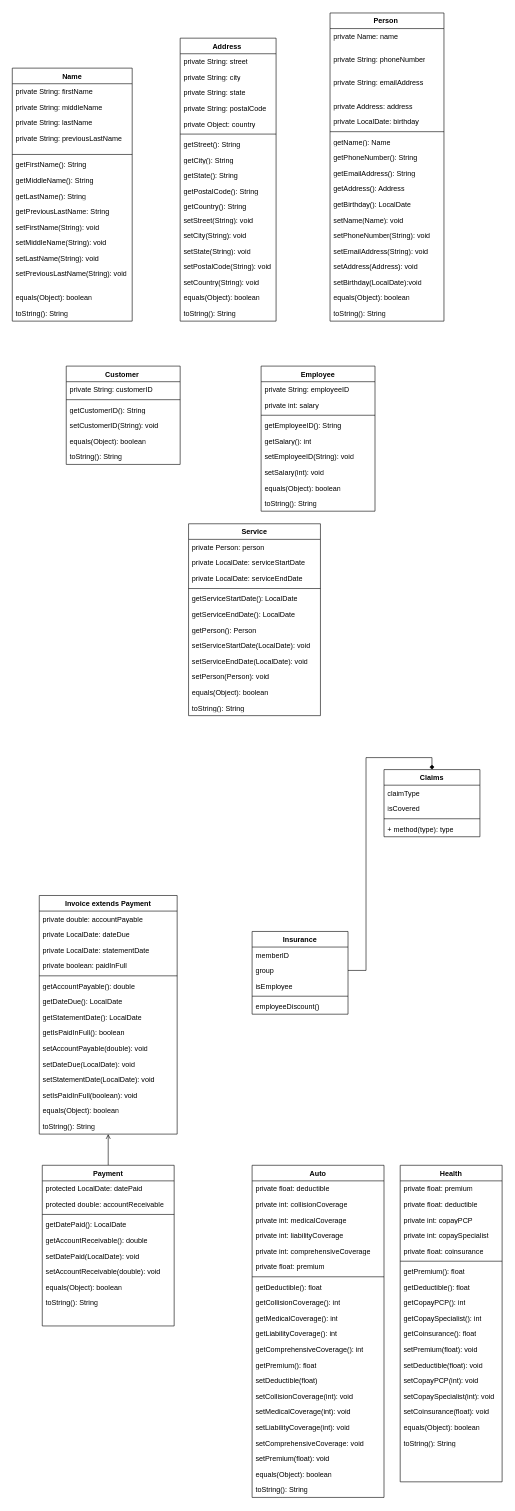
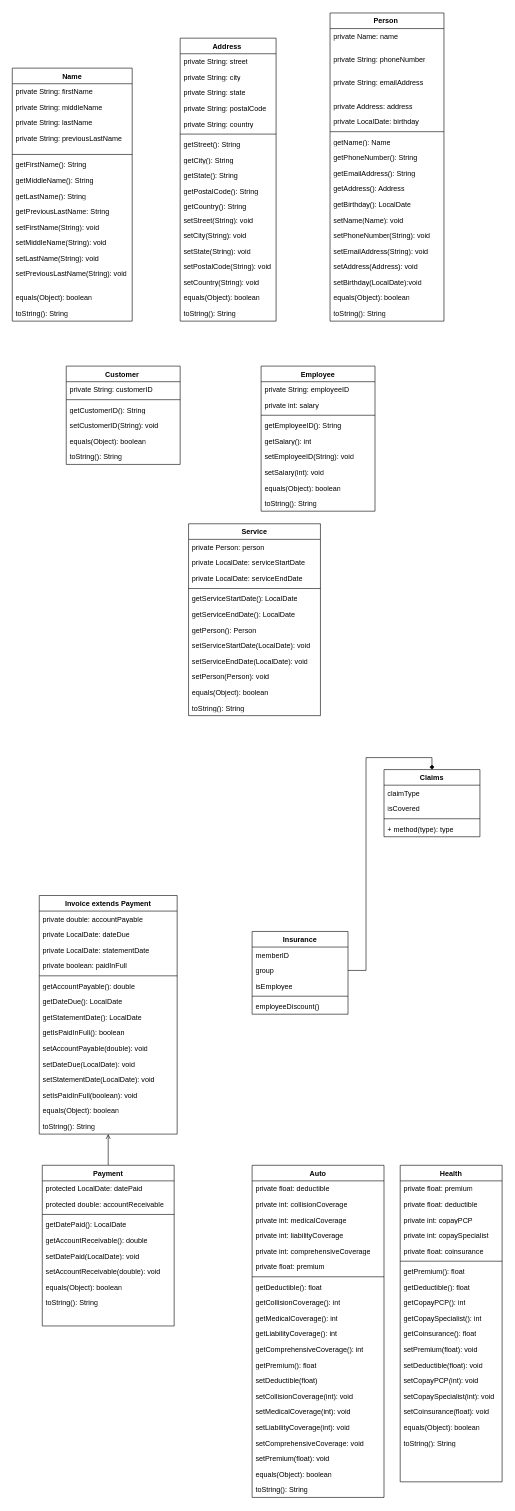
- <mxCell id="122" value="private Object: country" style="text;strokeColor=none;fillColor=none;align=left;verticalAlign=top;spacingLeft=4;spacingRight=4;overflow=hidden;rotatable=0;points=[[0,0.5],[1,0.5]];portConstraint=eastwest;whiteSpace=wrap;html=1;" vertex="1" parent="117"><mxGeometry y="130" width="160" height="26" as="geometry" /></mxCell>
+ <mxCell id="122" value="private String: country" style="text;strokeColor=none;fillColor=none;align=left;verticalAlign=top;spacingLeft=4;spacingRight=4;overflow=hidden;rotatable=0;points=[[0,0.5],[1,0.5]];portConstraint=eastwest;whiteSpace=wrap;html=1;" vertex="1" parent="117"><mxGeometry y="130" width="160" height="26" as="geometry" /></mxCell>
